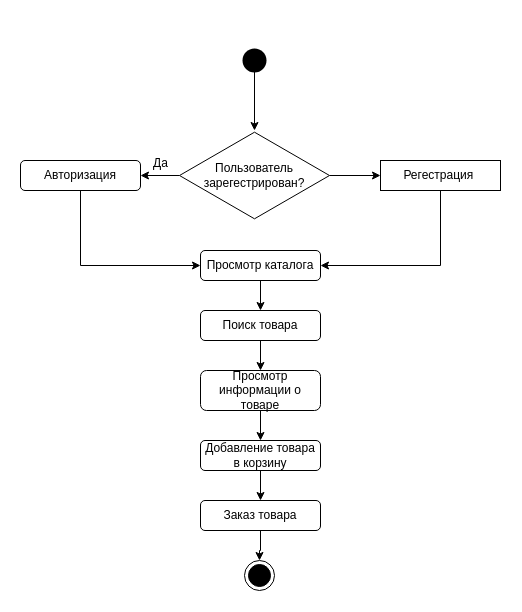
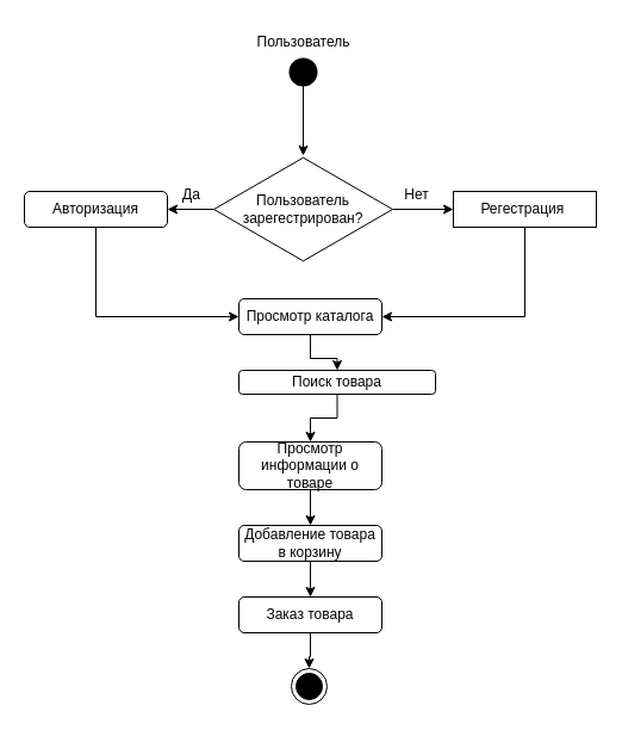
+ <mxCell id="4" value="Пользователь" style="text;html=1;align=center;verticalAlign=middle;resizable=0;points=[];autosize=1;strokeColor=none;fillColor=none;" parent="1" vertex="1"><mxGeometry x="204" y="20" width="100" height="30" as="geometry" /></mxCell>
+ <mxCell id="24" value="Нет" style="text;html=1;align=center;verticalAlign=middle;resizable=0;points=[];autosize=1;strokeColor=none;fillColor=none;" parent="1" vertex="1"><mxGeometry x="329" y="148" width="40" height="30" as="geometry" /></mxCell>
- <mxCell id="16" value="Поиск товара" style="rounded=1;whiteSpace=wrap;html=1;" parent="1" vertex="1"><mxGeometry x="200" y="310" width="120" height="30" as="geometry" /></mxCell>
+ <mxCell id="16" value="Поиск товара" style="rounded=1;whiteSpace=wrap;html=1;" parent="1" vertex="1"><mxGeometry x="200" y="310" width="165" height="20" as="geometry" /></mxCell>
